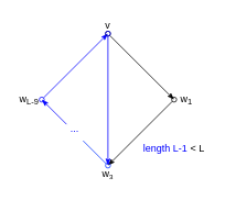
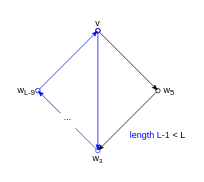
- <mxCell id="7" value="w&lt;sub&gt;1&lt;/sub&gt;" style="text;strokeColor=none;align=center;fillColor=none;html=1;verticalAlign=middle;whiteSpace=wrap;rounded=0;" parent="1" vertex="1"><mxGeometry x="210" y="110" width="30" height="20" as="geometry" /></mxCell>
+ <mxCell id="7" value="w&lt;sub&gt;5&lt;/sub&gt;" style="text;strokeColor=none;align=center;fillColor=none;html=1;verticalAlign=middle;whiteSpace=wrap;rounded=0;" parent="1" vertex="1"><mxGeometry x="210" y="110" width="30" height="20" as="geometry" /></mxCell>
